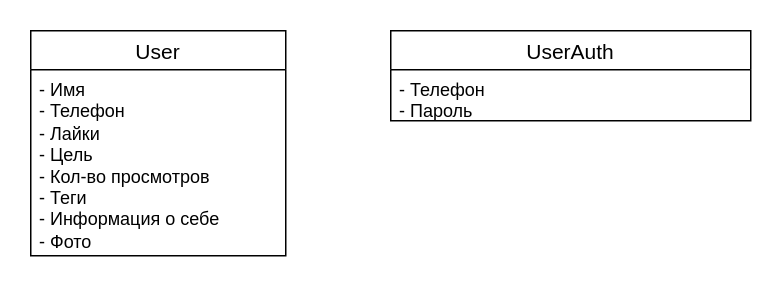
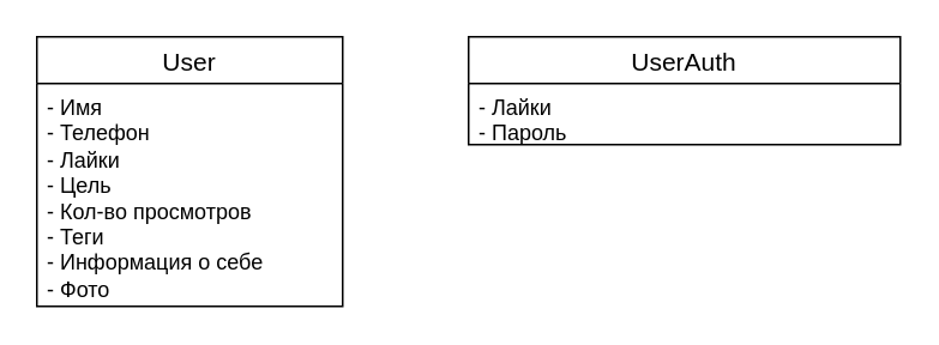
- <mxCell id="5" value="- Телефон&lt;div&gt;- Пароль&lt;/div&gt;" style="text;strokeColor=none;fillColor=none;spacingLeft=4;spacingRight=4;overflow=hidden;rotatable=0;points=[[0,0.5],[1,0.5]];portConstraint=eastwest;fontSize=12;whiteSpace=wrap;html=1;" vertex="1" parent="4"><mxGeometry y="26" width="240" height="34" as="geometry" /></mxCell>
+ <mxCell id="5" value="- Лайки&lt;div&gt;- Пароль&lt;/div&gt;" style="text;strokeColor=none;fillColor=none;spacingLeft=4;spacingRight=4;overflow=hidden;rotatable=0;points=[[0,0.5],[1,0.5]];portConstraint=eastwest;fontSize=12;whiteSpace=wrap;html=1;" vertex="1" parent="4"><mxGeometry y="26" width="240" height="34" as="geometry" /></mxCell>
